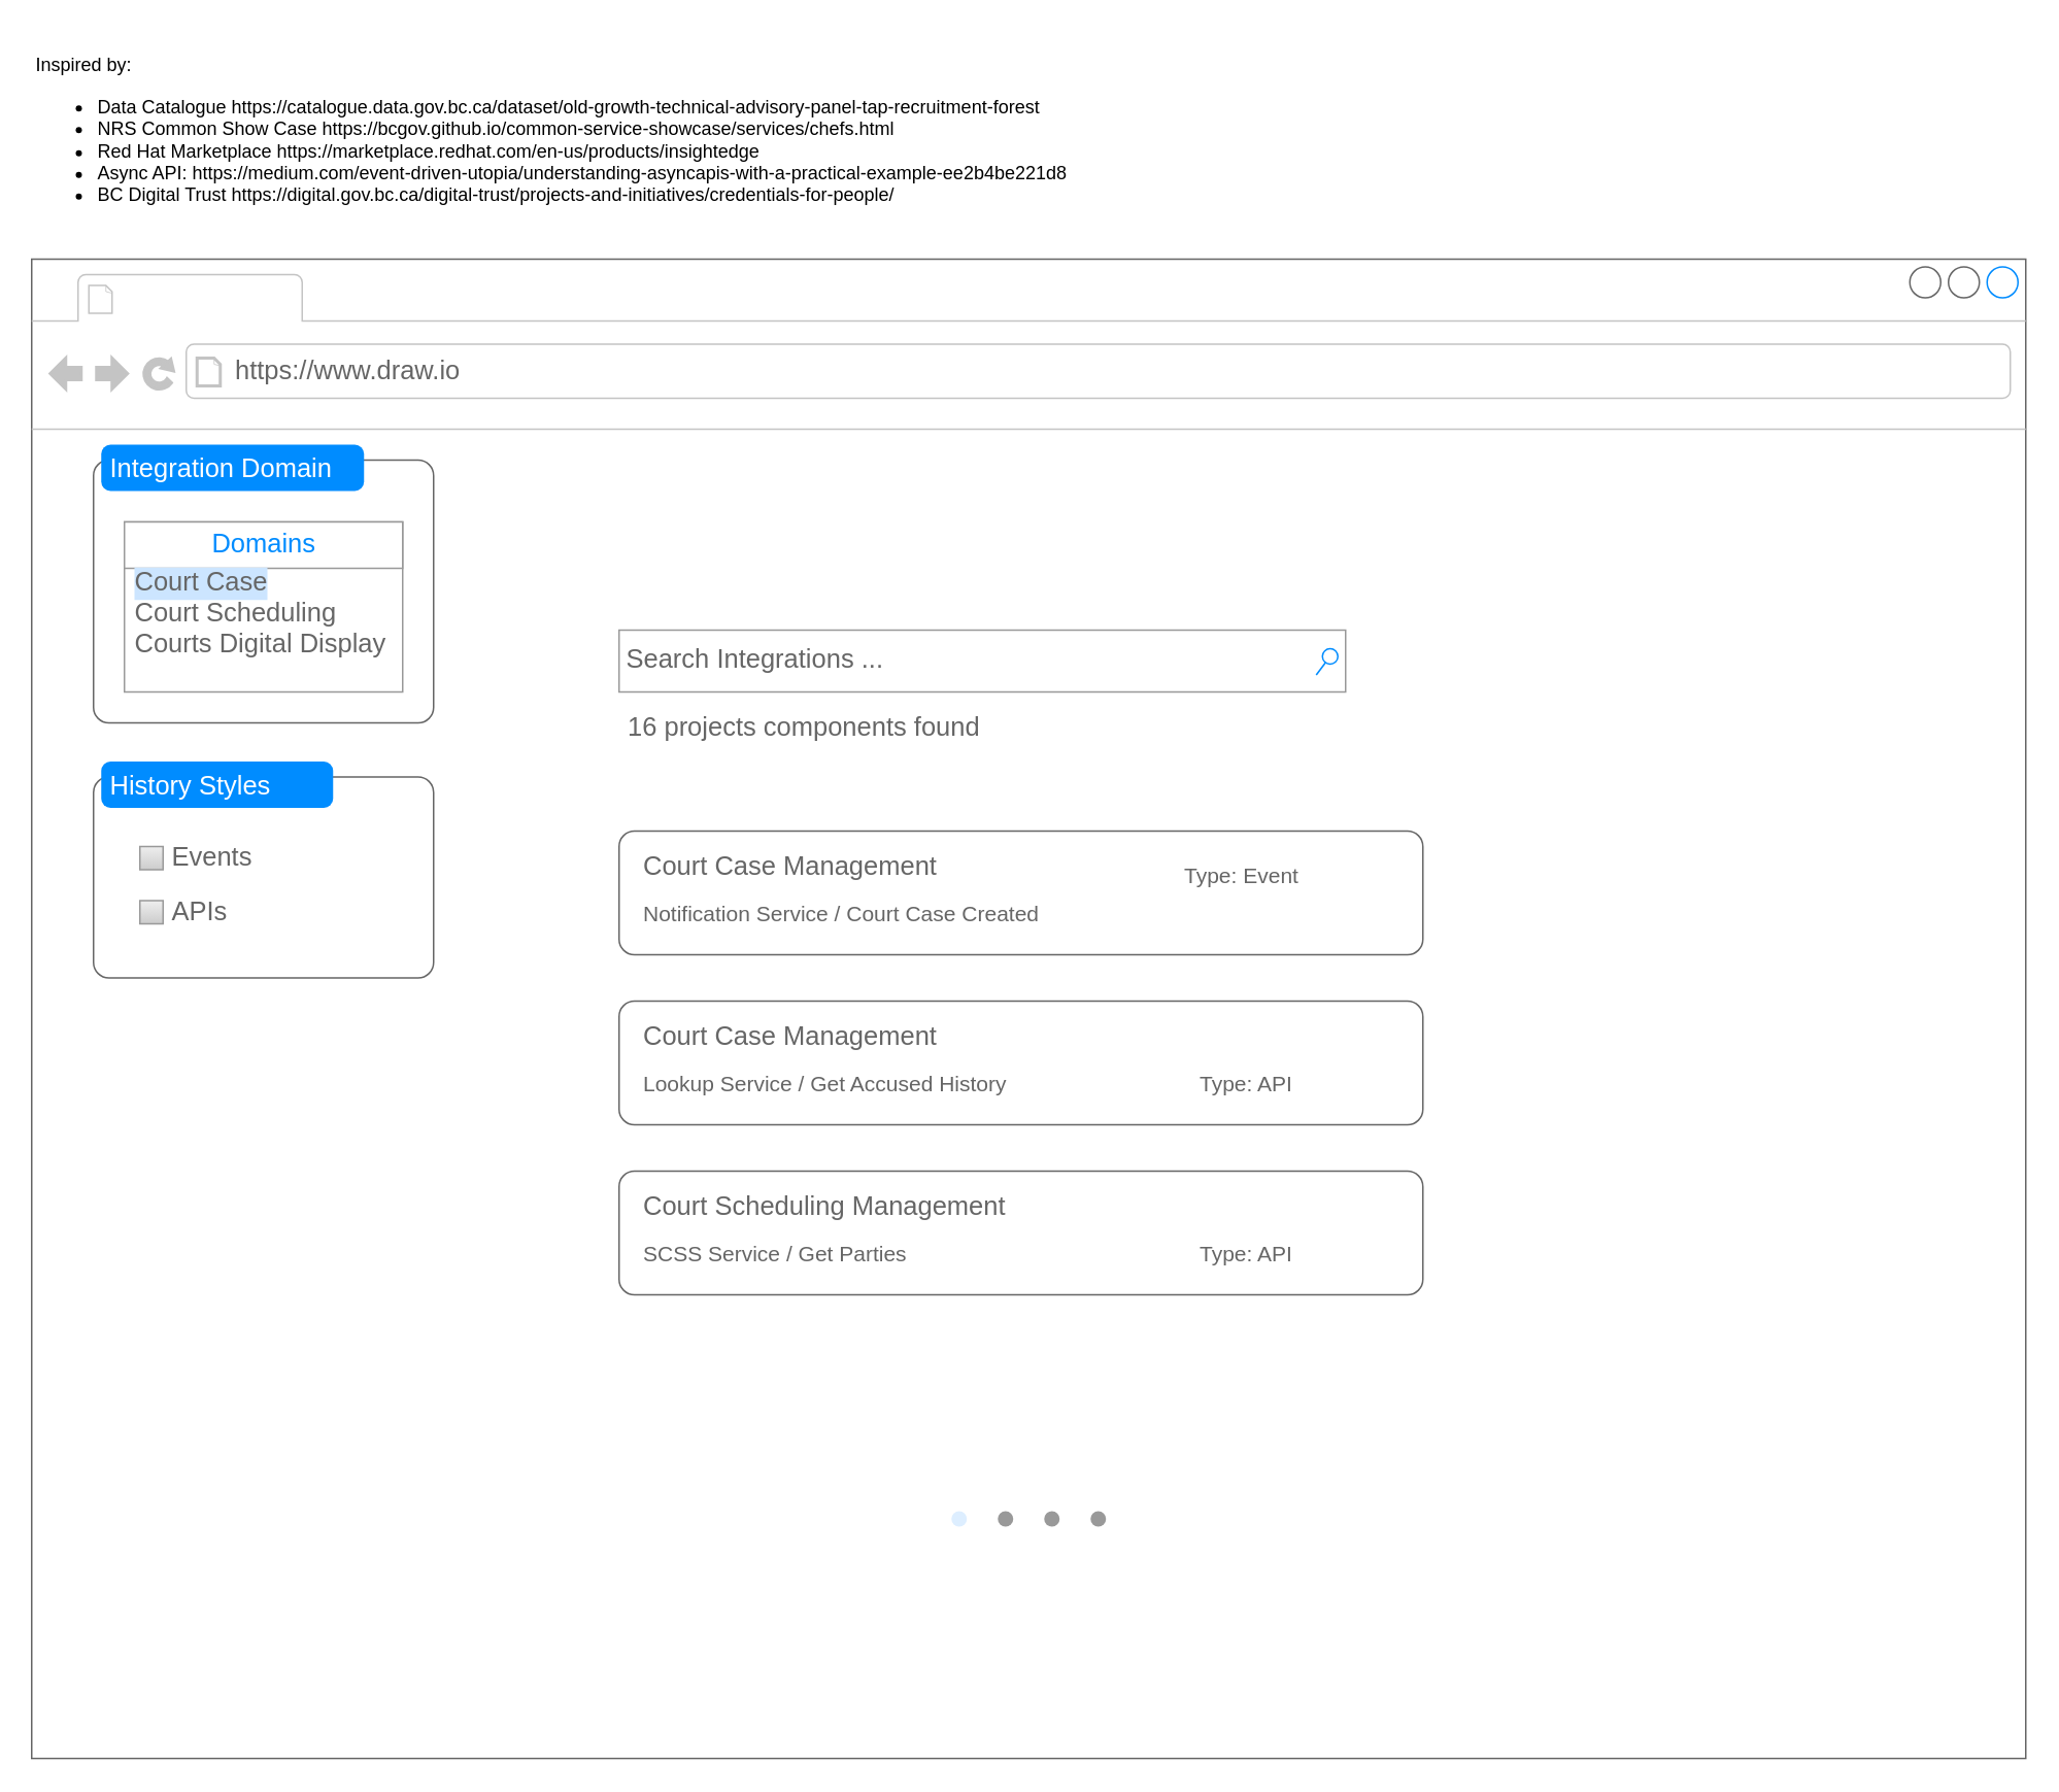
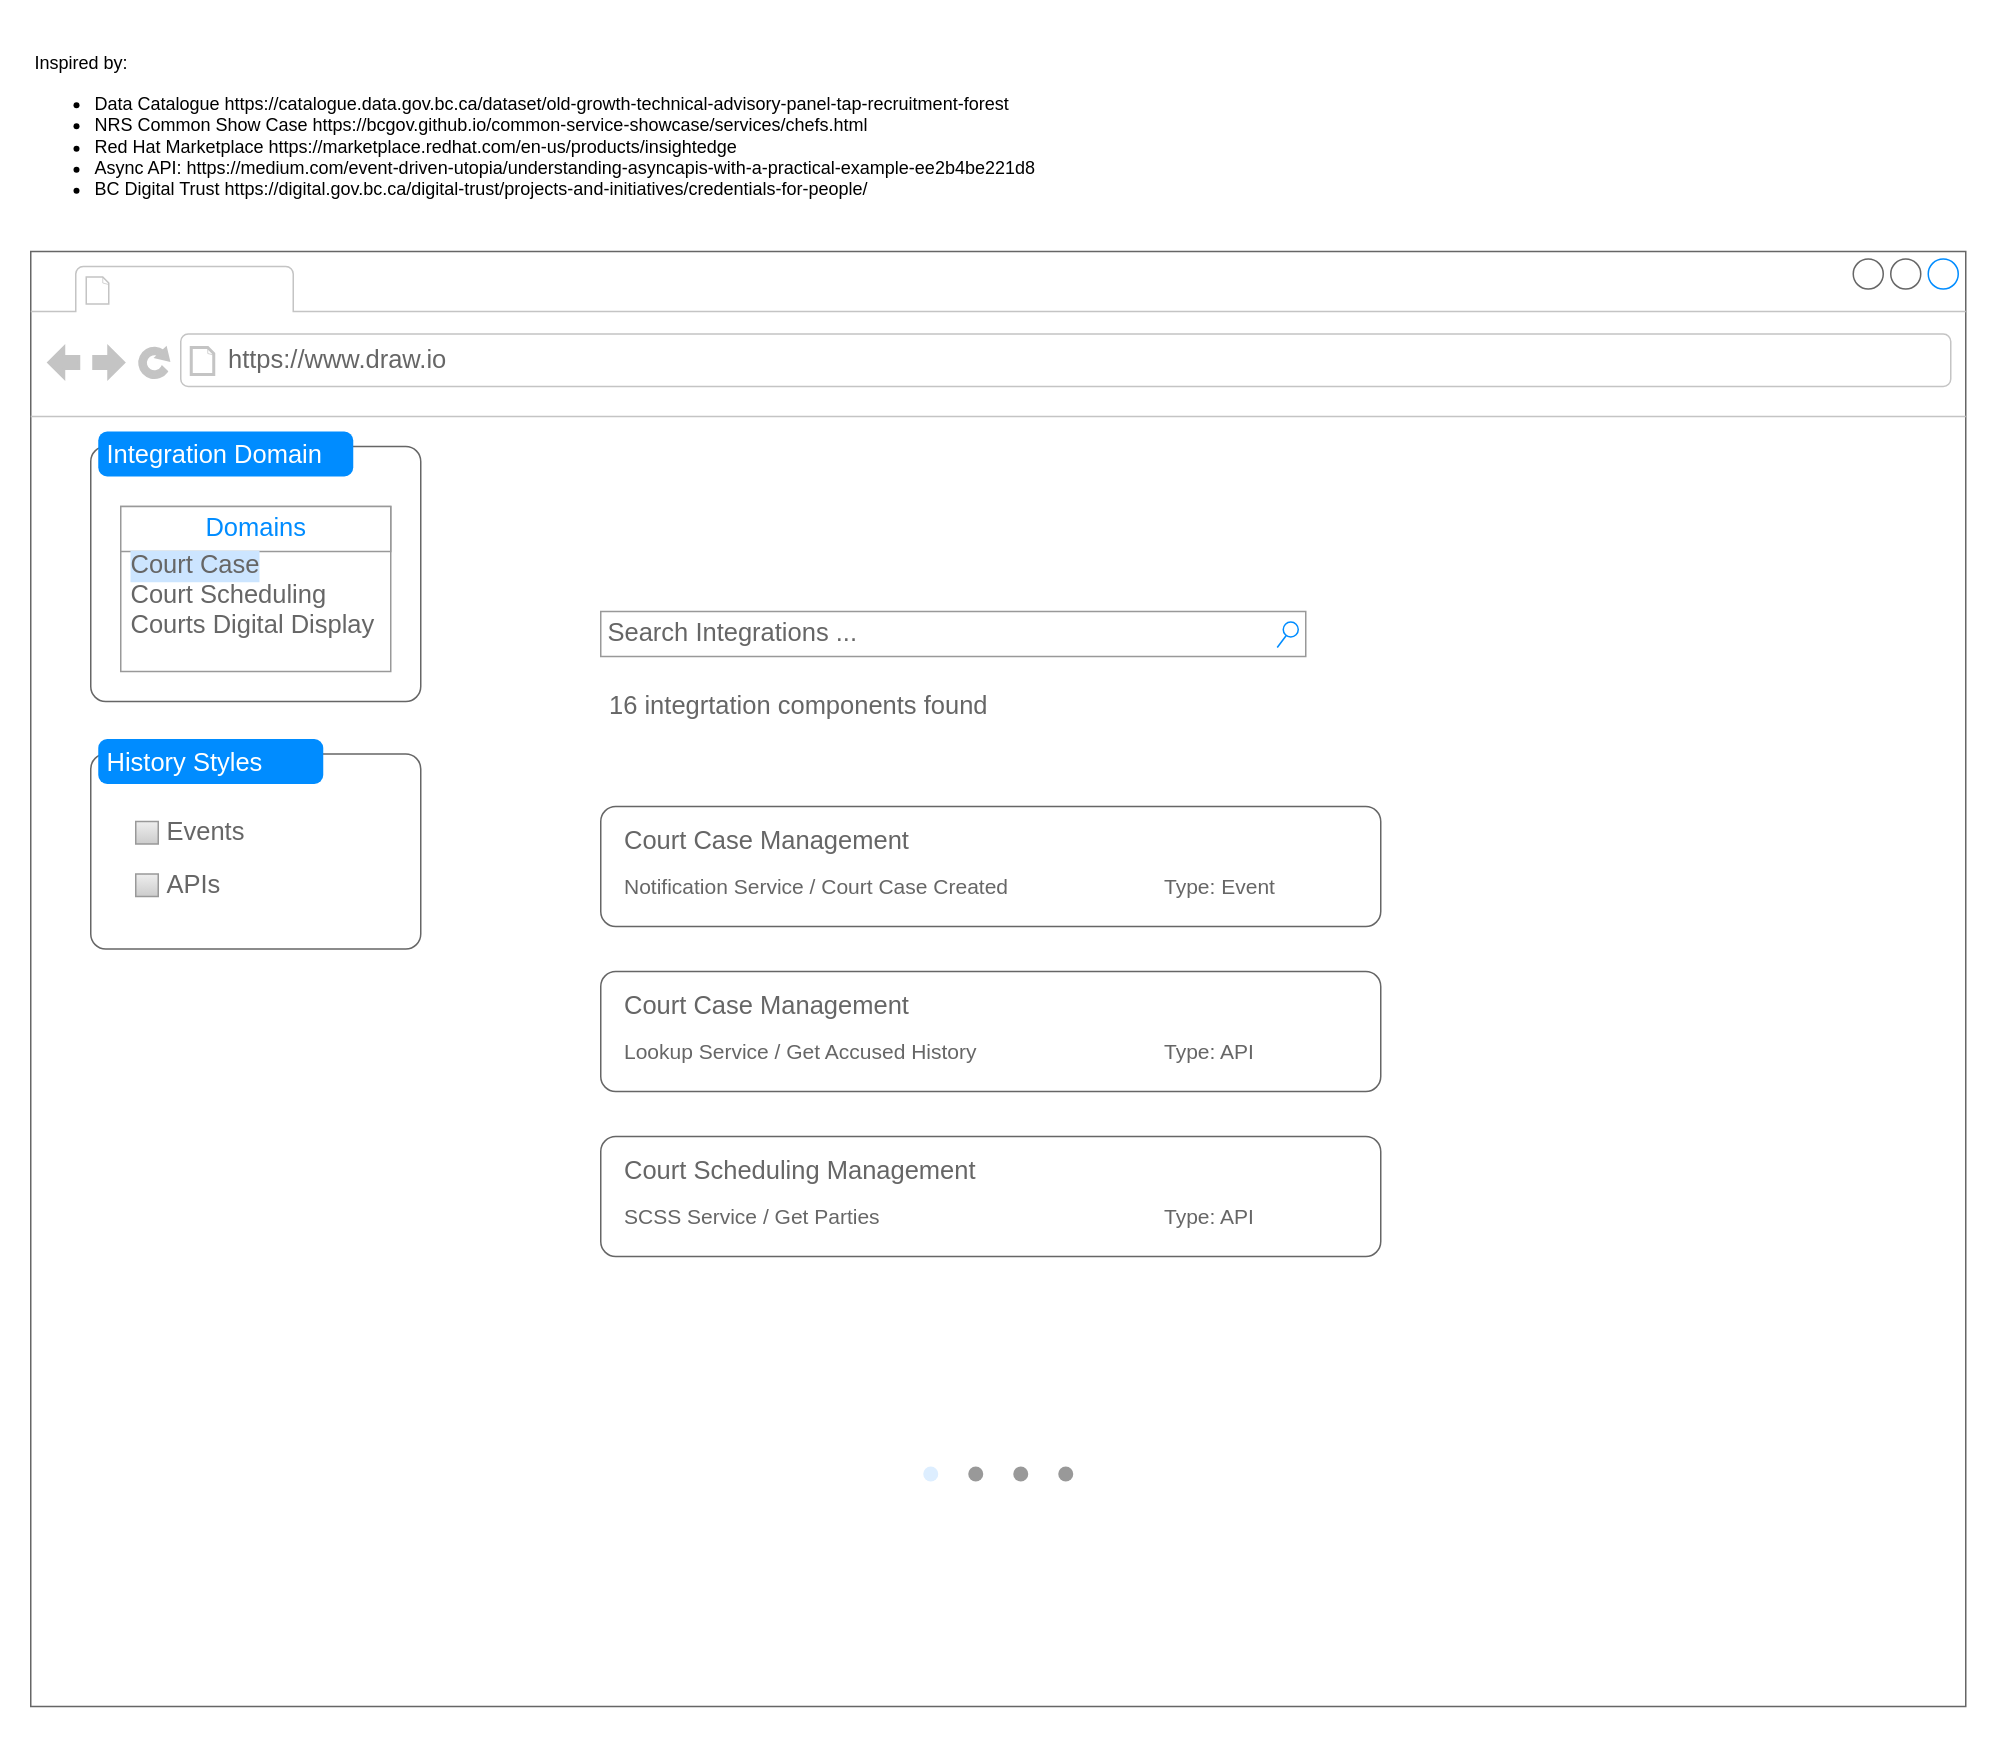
- <mxCell id="31" value="Search Integrations ..." style="strokeWidth=1;shadow=0;dashed=0;align=center;html=1;shape=mxgraph.mockup.forms.searchBox;strokeColor=#999999;mainText=;strokeColor2=#008cff;fontColor=#666666;fontSize=17;align=left;spacingLeft=3;" vertex="1" parent="1"><mxGeometry x="400" y="407" width="470" height="40" as="geometry" /></mxCell>
+ <mxCell id="31" value="Search Integrations ..." style="strokeWidth=1;shadow=0;dashed=0;align=center;html=1;shape=mxgraph.mockup.forms.searchBox;strokeColor=#999999;mainText=;strokeColor2=#008cff;fontColor=#666666;fontSize=17;align=left;spacingLeft=3;" vertex="1" parent="1"><mxGeometry x="400" y="407" width="470" height="30" as="geometry" /></mxCell>
- <mxCell id="17" value="16 projects components found" style="strokeWidth=1;shadow=0;dashed=0;align=center;html=1;shape=mxgraph.mockup.text.textBox;fontColor=#666666;align=left;fontSize=17;spacingLeft=4;spacingTop=-3;strokeColor=none;mainText=" vertex="1" parent="2"><mxGeometry x="380" y="290" width="300" height="30" as="geometry" /></mxCell>
+ <mxCell id="17" value="16 integrtation components found" style="strokeWidth=1;shadow=0;dashed=0;align=center;html=1;shape=mxgraph.mockup.text.textBox;fontColor=#666666;align=left;fontSize=17;spacingLeft=4;spacingTop=-3;strokeColor=none;mainText=" vertex="1" parent="2"><mxGeometry x="380" y="290" width="300" height="30" as="geometry" /></mxCell>
- <mxCell id="20" value="&lt;font style=&quot;font-size: 14px&quot;&gt;Type: Event&lt;/font&gt;" style="strokeWidth=1;shadow=0;dashed=0;align=center;html=1;shape=mxgraph.mockup.text.textBox;fontColor=#666666;align=left;fontSize=17;spacingLeft=4;spacingTop=-3;strokeColor=none;mainText=" vertex="1" parent="2"><mxGeometry x="740" y="385" width="90" height="30" as="geometry" /></mxCell>
+ <mxCell id="20" value="&lt;font style=&quot;font-size: 14px&quot;&gt;Type: Event&lt;/font&gt;" style="strokeWidth=1;shadow=0;dashed=0;align=center;html=1;shape=mxgraph.mockup.text.textBox;fontColor=#666666;align=left;fontSize=17;spacingLeft=4;spacingTop=-3;strokeColor=none;mainText=" vertex="1" parent="2"><mxGeometry x="750" y="410" width="90" height="30" as="geometry" /></mxCell>
